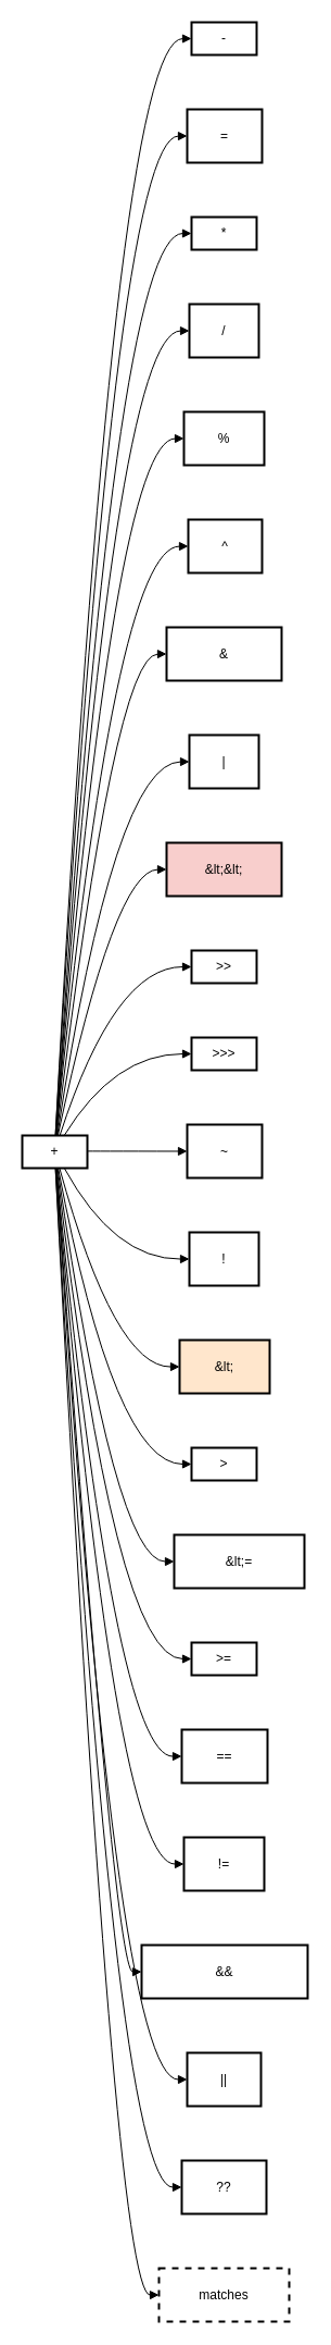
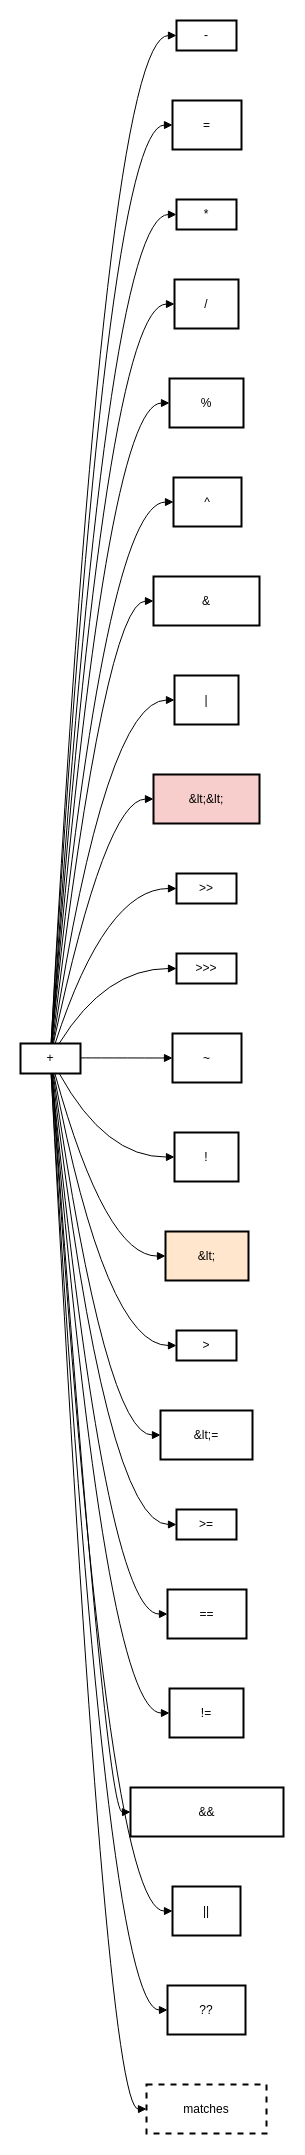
- <mxCell id="18" value="&amp;lt;=" style="whiteSpace=wrap;strokeWidth=2;" vertex="1" parent="1"><mxGeometry x="160" y="1410" width="120" height="49" as="geometry" /></mxCell>
+ <mxCell id="18" value="&amp;lt;=" style="whiteSpace=wrap;strokeWidth=2;" vertex="1" parent="1"><mxGeometry x="160" y="1410" width="92" height="49" as="geometry" /></mxCell>
